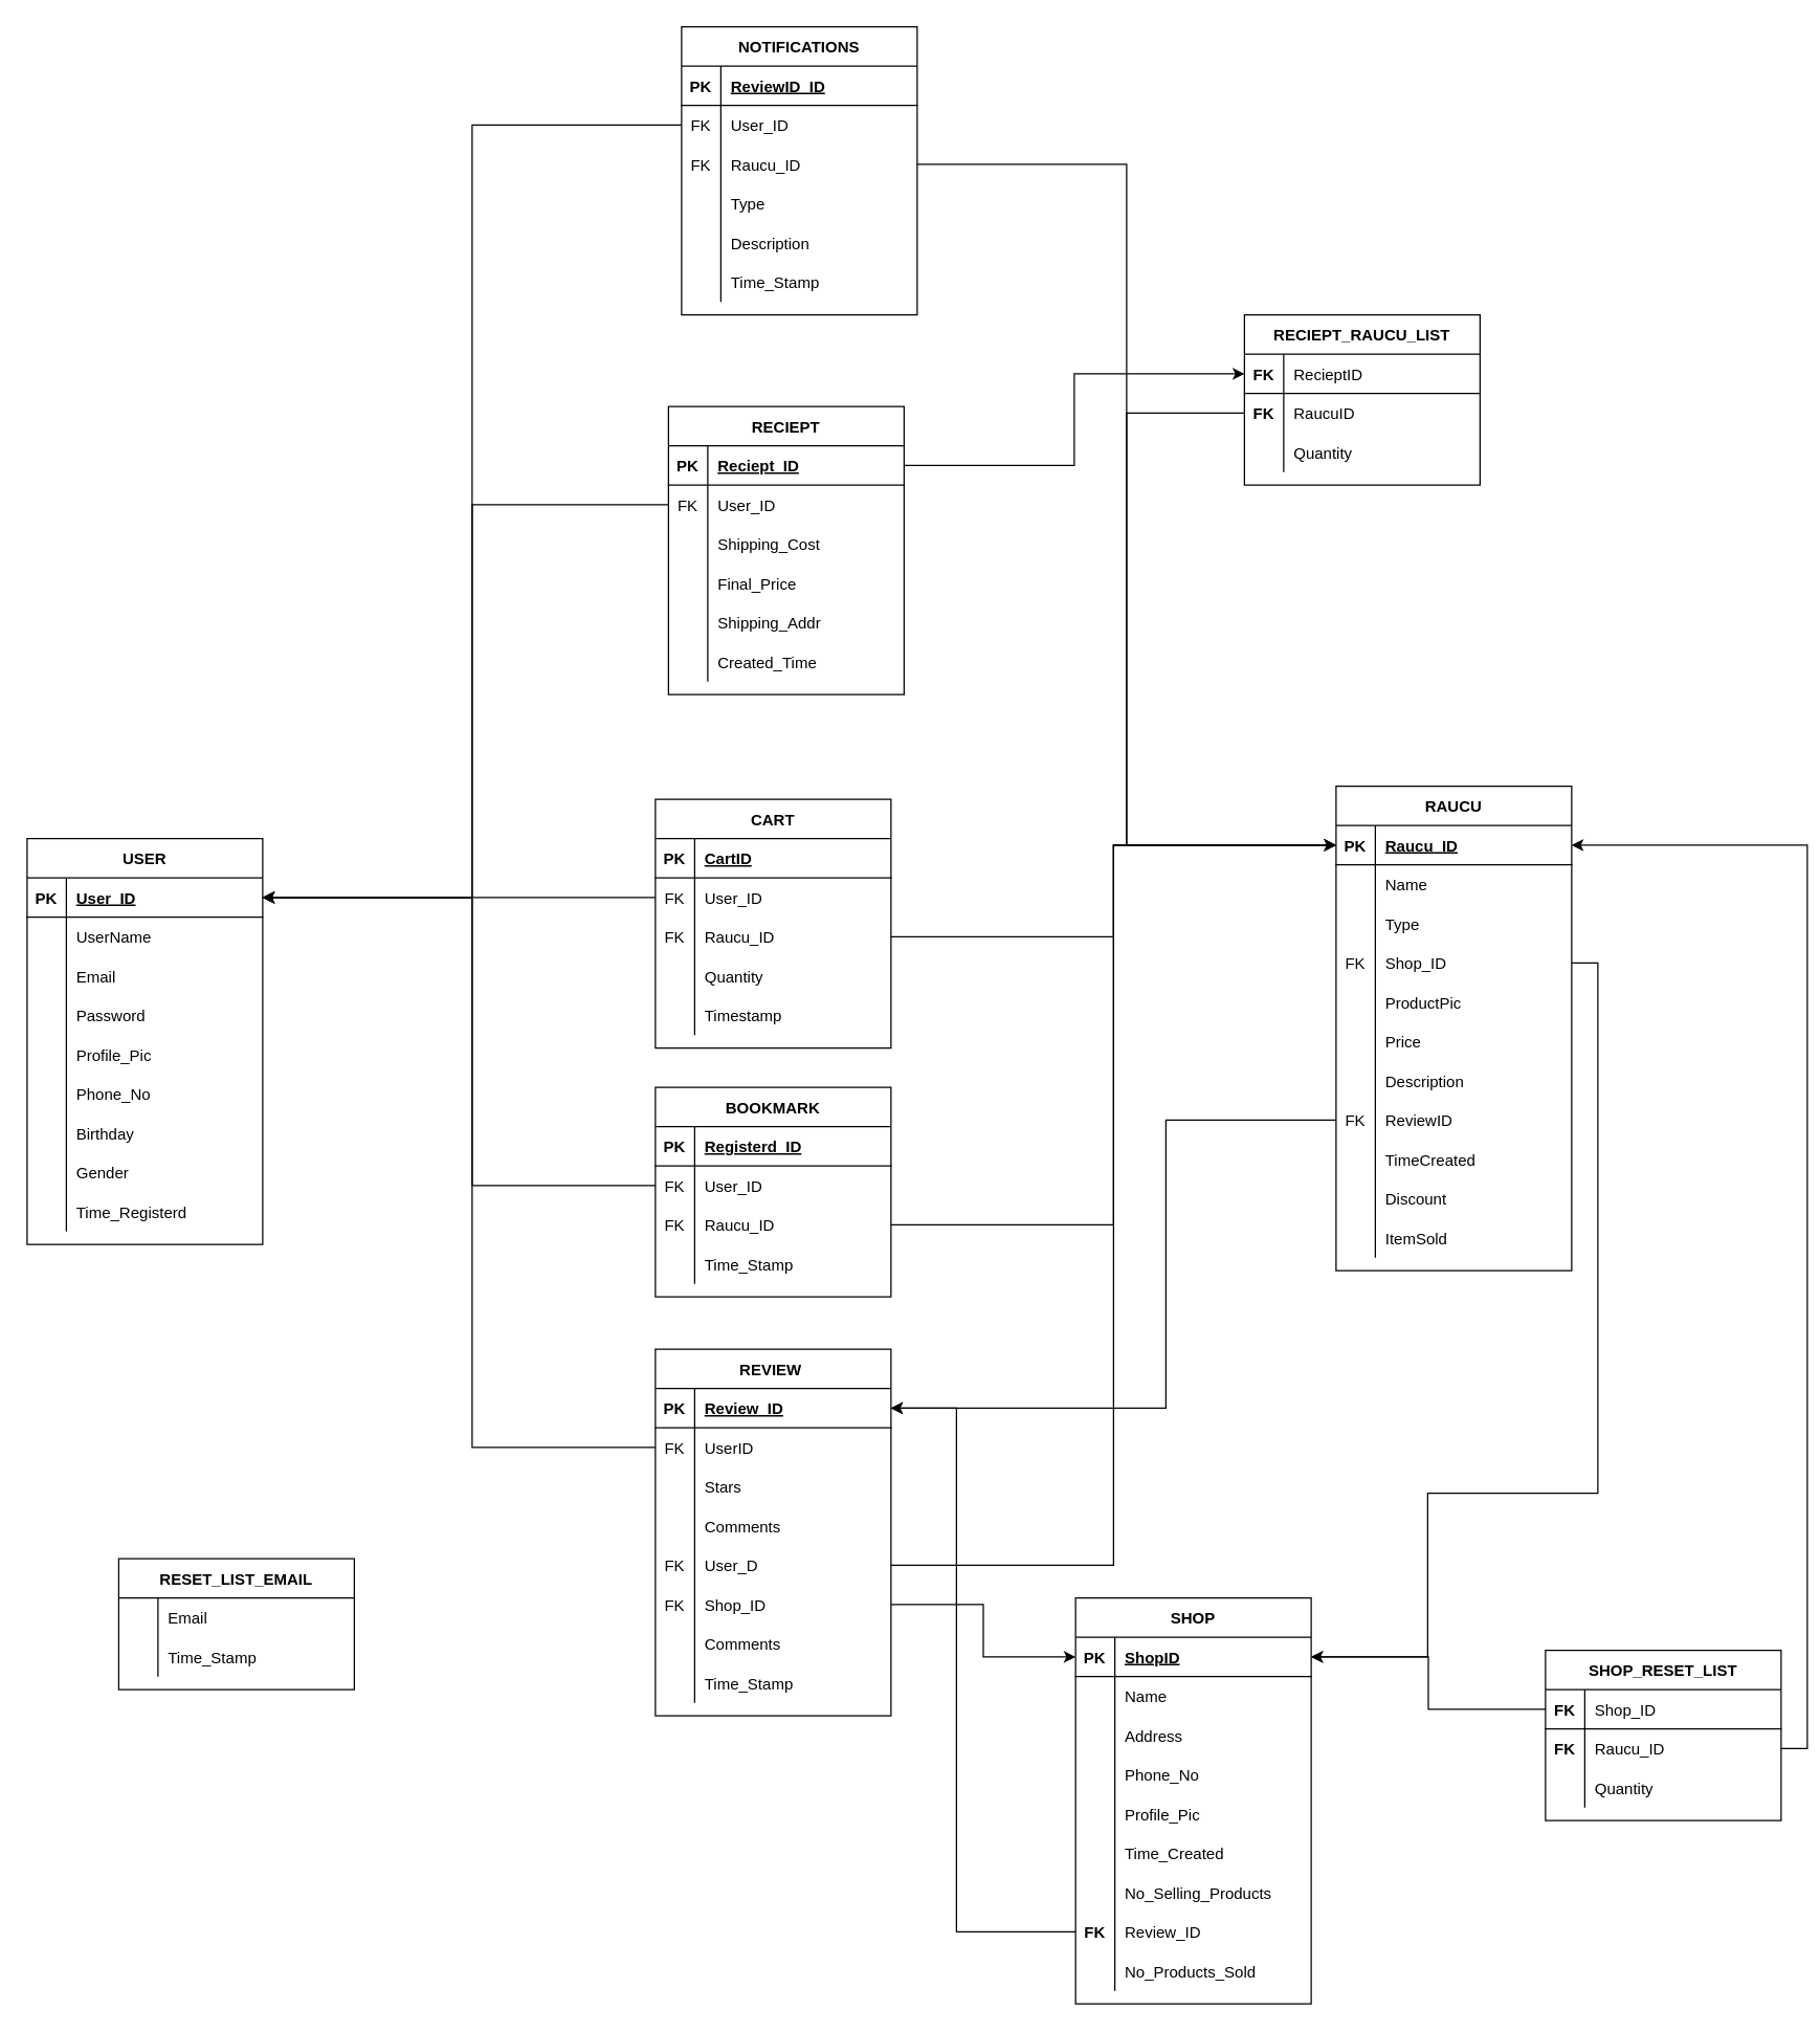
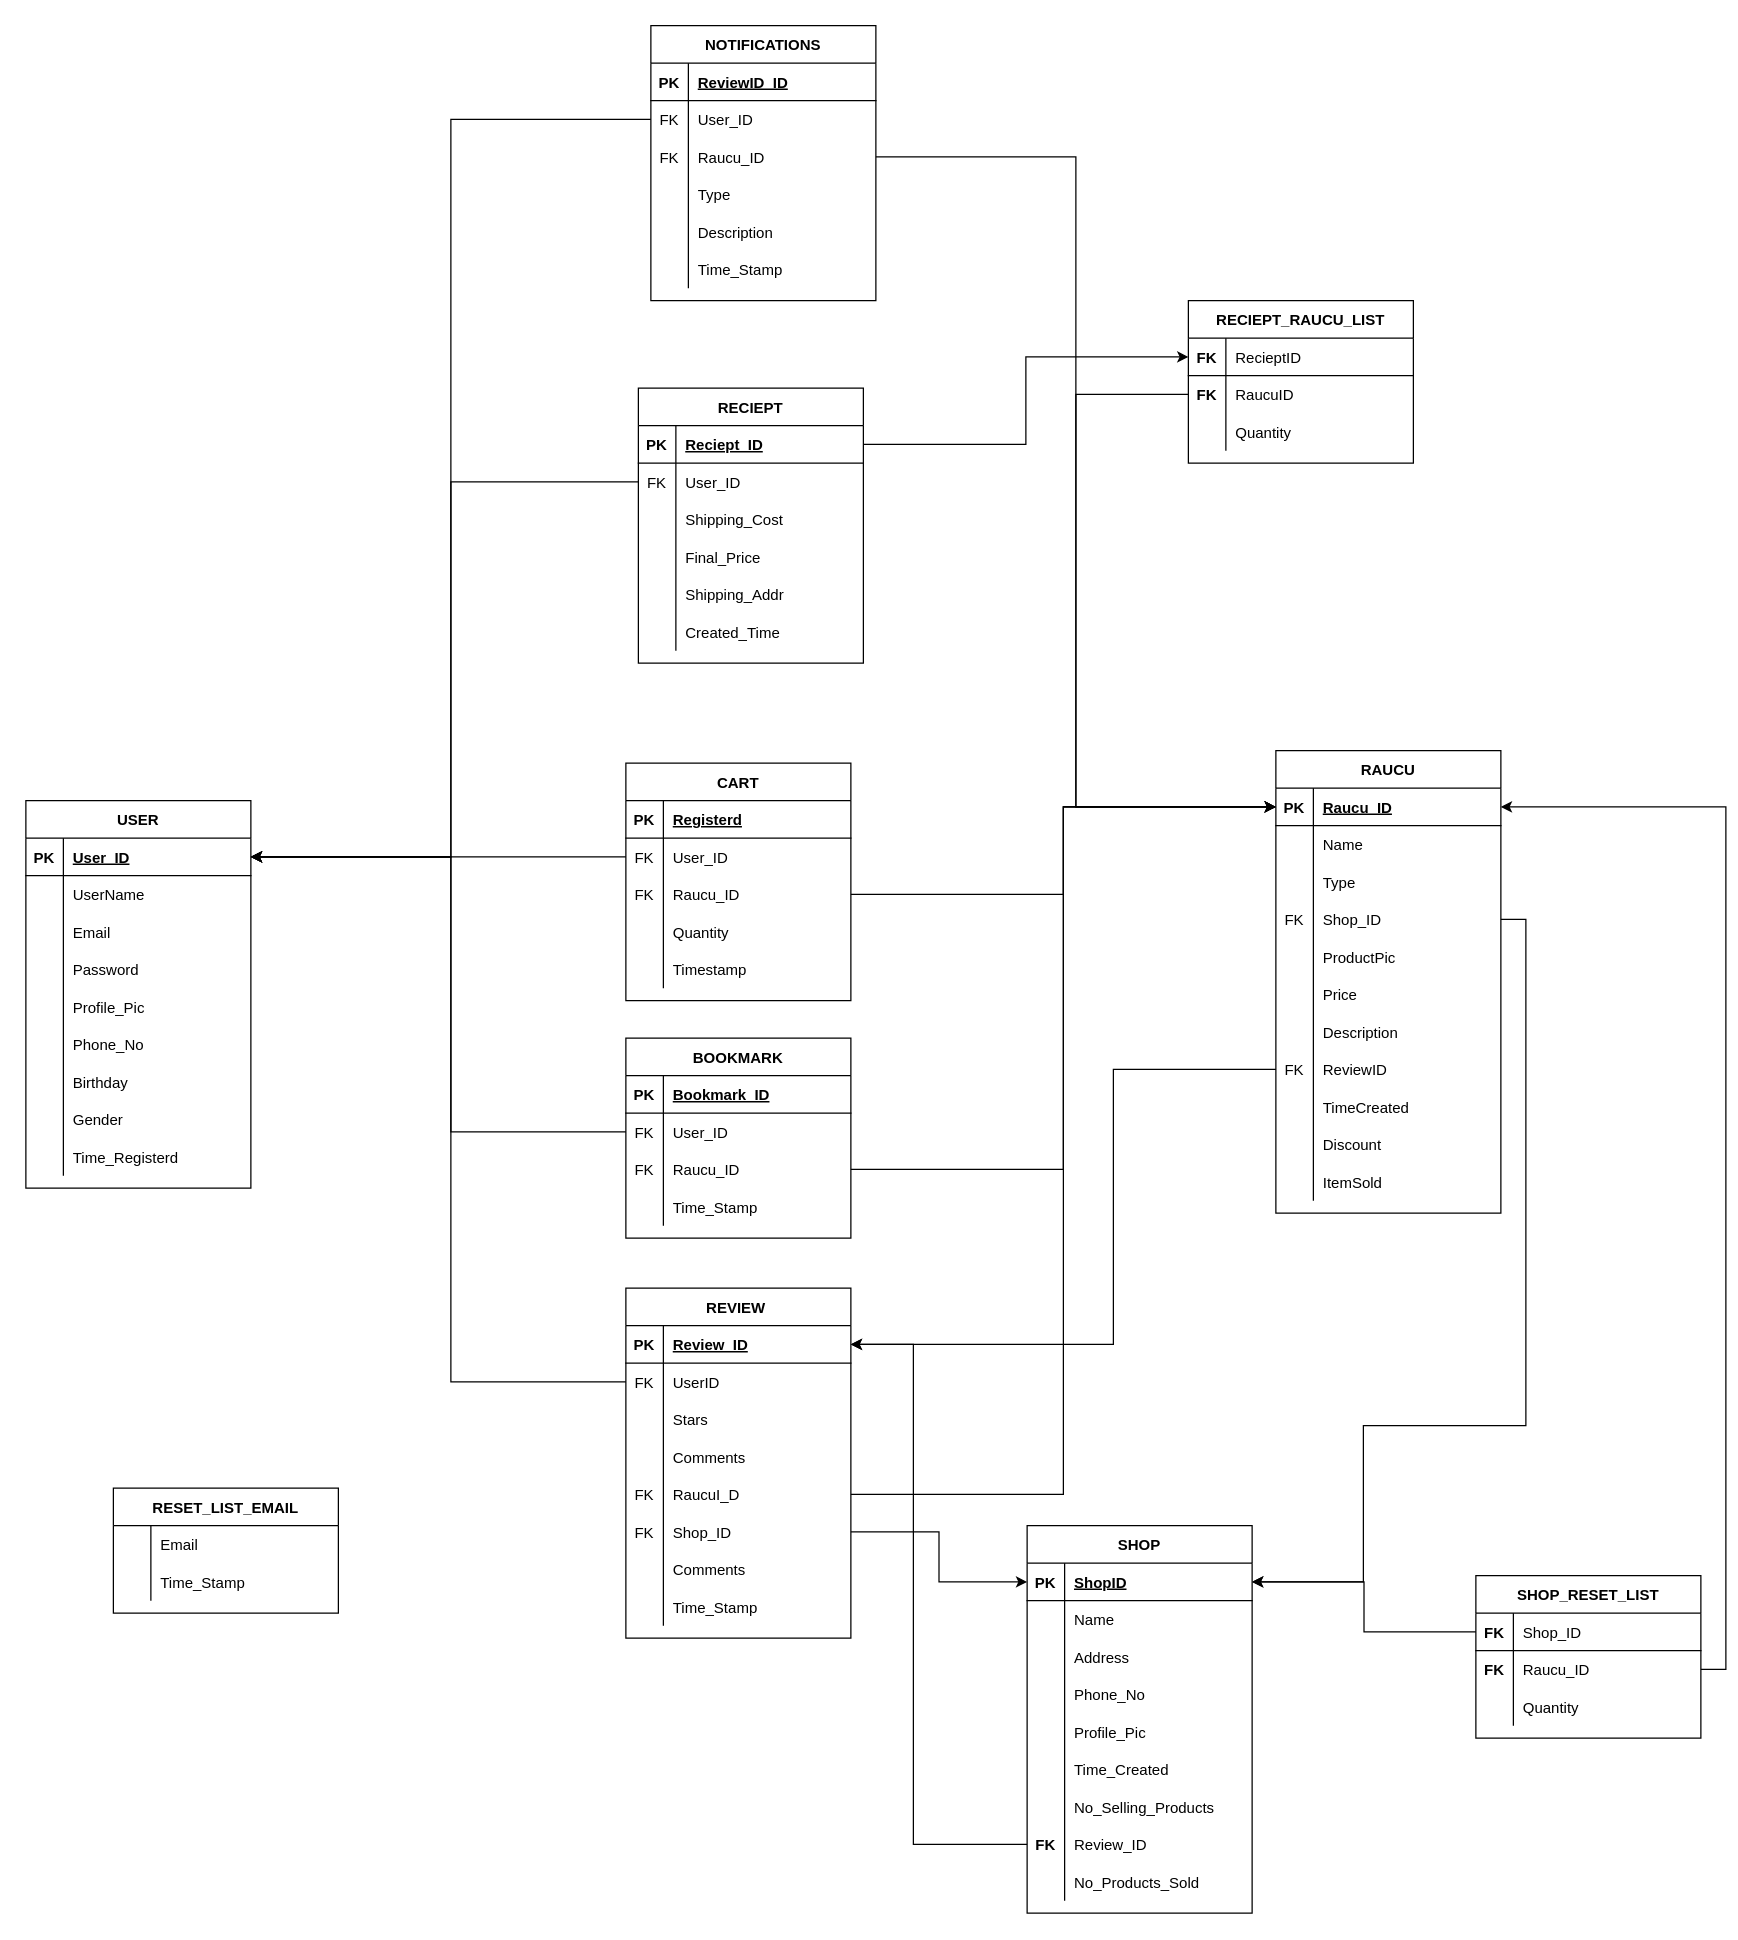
- <mxCell id="131" value="CartID" style="shape=partialRectangle;connectable=0;fillColor=none;top=0;left=0;bottom=0;right=0;align=left;spacingLeft=6;fontStyle=5;overflow=hidden;" parent="129" vertex="1"><mxGeometry x="30" width="150" height="30" as="geometry"><mxRectangle width="150" height="30" as="alternateBounds" /></mxGeometry></mxCell>
+ <mxCell id="131" value="Registerd" style="shape=partialRectangle;connectable=0;fillColor=none;top=0;left=0;bottom=0;right=0;align=left;spacingLeft=6;fontStyle=5;overflow=hidden;" parent="129" vertex="1"><mxGeometry x="30" width="150" height="30" as="geometry"><mxRectangle width="150" height="30" as="alternateBounds" /></mxGeometry></mxCell>
- <mxCell id="118" value="Registerd_ID" style="shape=partialRectangle;connectable=0;fillColor=none;top=0;left=0;bottom=0;right=0;align=left;spacingLeft=6;fontStyle=5;overflow=hidden;" parent="116" vertex="1"><mxGeometry x="30" width="150" height="30" as="geometry"><mxRectangle width="150" height="30" as="alternateBounds" /></mxGeometry></mxCell>
+ <mxCell id="118" value="Bookmark_ID" style="shape=partialRectangle;connectable=0;fillColor=none;top=0;left=0;bottom=0;right=0;align=left;spacingLeft=6;fontStyle=5;overflow=hidden;" parent="116" vertex="1"><mxGeometry x="30" width="150" height="30" as="geometry"><mxRectangle width="150" height="30" as="alternateBounds" /></mxGeometry></mxCell>
- <mxCell id="79" value="User_D" style="shape=partialRectangle;connectable=0;fillColor=none;top=0;left=0;bottom=0;right=0;align=left;spacingLeft=6;overflow=hidden;" parent="77" vertex="1"><mxGeometry x="30" width="150" height="30" as="geometry"><mxRectangle width="150" height="30" as="alternateBounds" /></mxGeometry></mxCell>
+ <mxCell id="79" value="RaucuI_D" style="shape=partialRectangle;connectable=0;fillColor=none;top=0;left=0;bottom=0;right=0;align=left;spacingLeft=6;overflow=hidden;" parent="77" vertex="1"><mxGeometry x="30" width="150" height="30" as="geometry"><mxRectangle width="150" height="30" as="alternateBounds" /></mxGeometry></mxCell>
